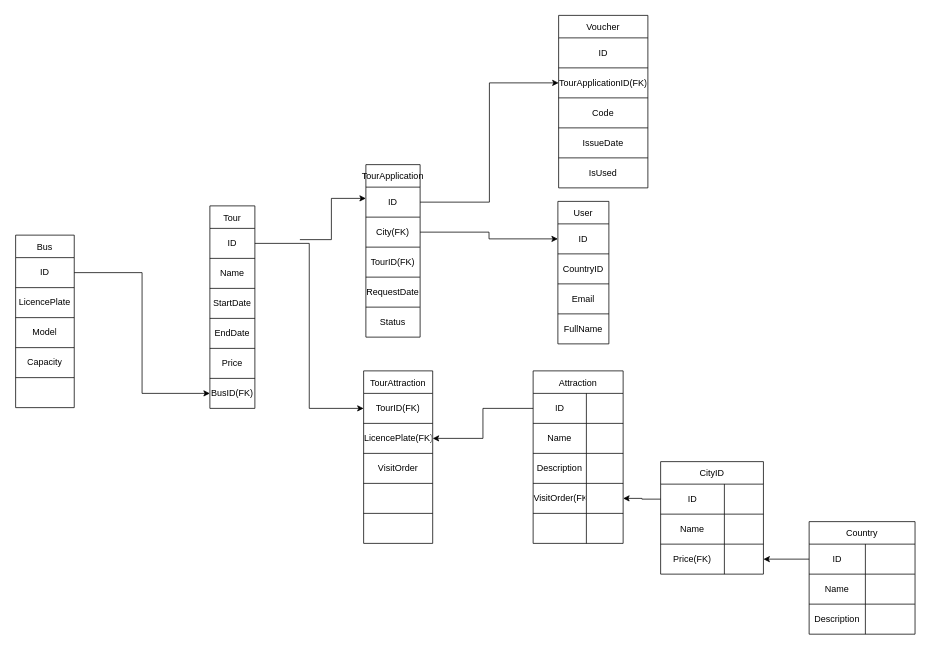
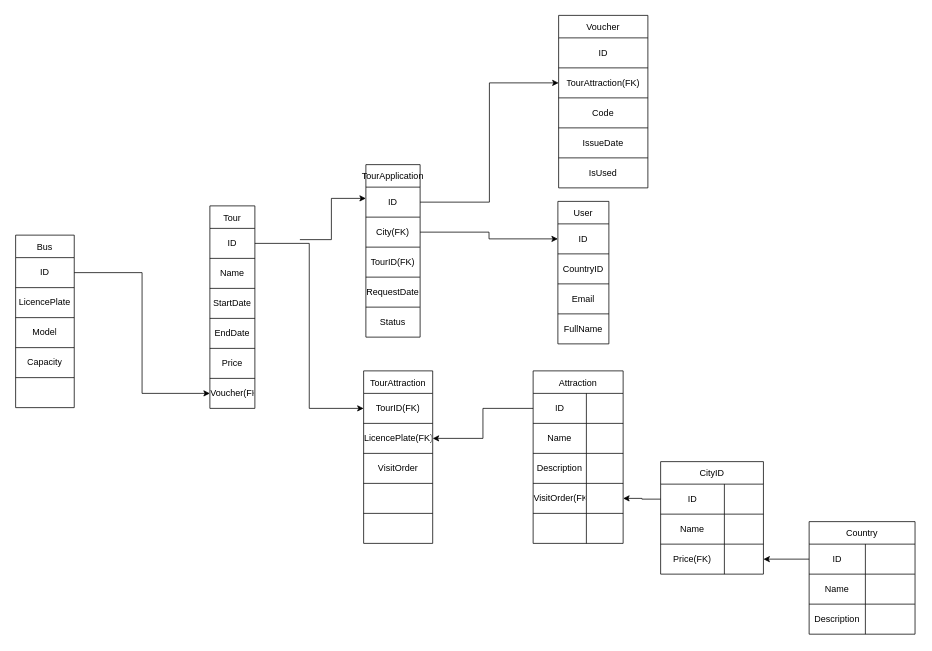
- <mxCell id="30" value="TourApplicationID(FK)" style="shape=partialRectangle;html=1;whiteSpace=wrap;connectable=0;strokeColor=inherit;overflow=hidden;fillColor=none;top=0;left=0;bottom=0;right=0;pointerEvents=1;" vertex="1" parent="29"><mxGeometry width="119" height="40" as="geometry"><mxRectangle width="119" height="40" as="alternateBounds" /></mxGeometry></mxCell>
+ <mxCell id="30" value="TourAttraction(FK)" style="shape=partialRectangle;html=1;whiteSpace=wrap;connectable=0;strokeColor=inherit;overflow=hidden;fillColor=none;top=0;left=0;bottom=0;right=0;pointerEvents=1;" vertex="1" parent="29"><mxGeometry width="119" height="40" as="geometry"><mxRectangle width="119" height="40" as="alternateBounds" /></mxGeometry></mxCell>
- <mxCell id="14" value="BusID(FK)" style="shape=partialRectangle;html=1;whiteSpace=wrap;connectable=0;strokeColor=inherit;overflow=hidden;fillColor=none;top=0;left=0;bottom=0;right=0;pointerEvents=1;" vertex="1" parent="13"><mxGeometry width="60" height="40" as="geometry"><mxRectangle width="60" height="40" as="alternateBounds" /></mxGeometry></mxCell>
+ <mxCell id="14" value="Voucher(FK)" style="shape=partialRectangle;html=1;whiteSpace=wrap;connectable=0;strokeColor=inherit;overflow=hidden;fillColor=none;top=0;left=0;bottom=0;right=0;pointerEvents=1;" vertex="1" parent="13"><mxGeometry width="60" height="40" as="geometry"><mxRectangle width="60" height="40" as="alternateBounds" /></mxGeometry></mxCell>
